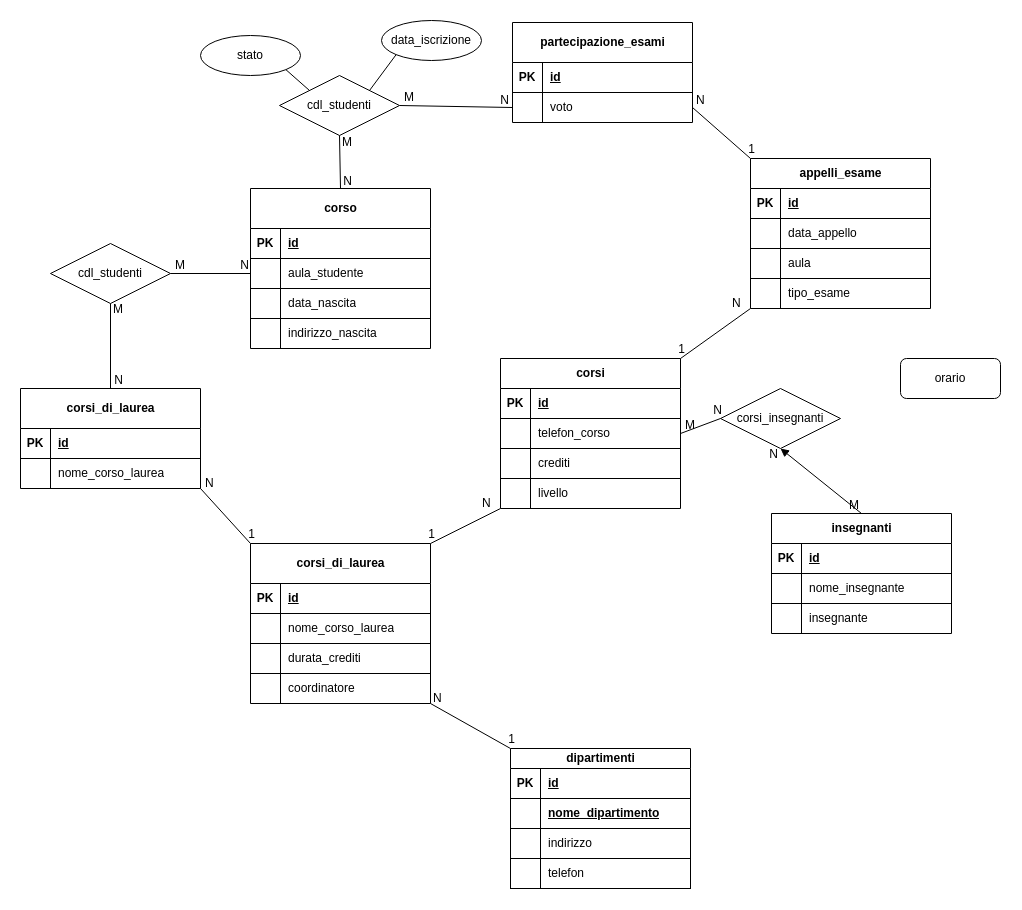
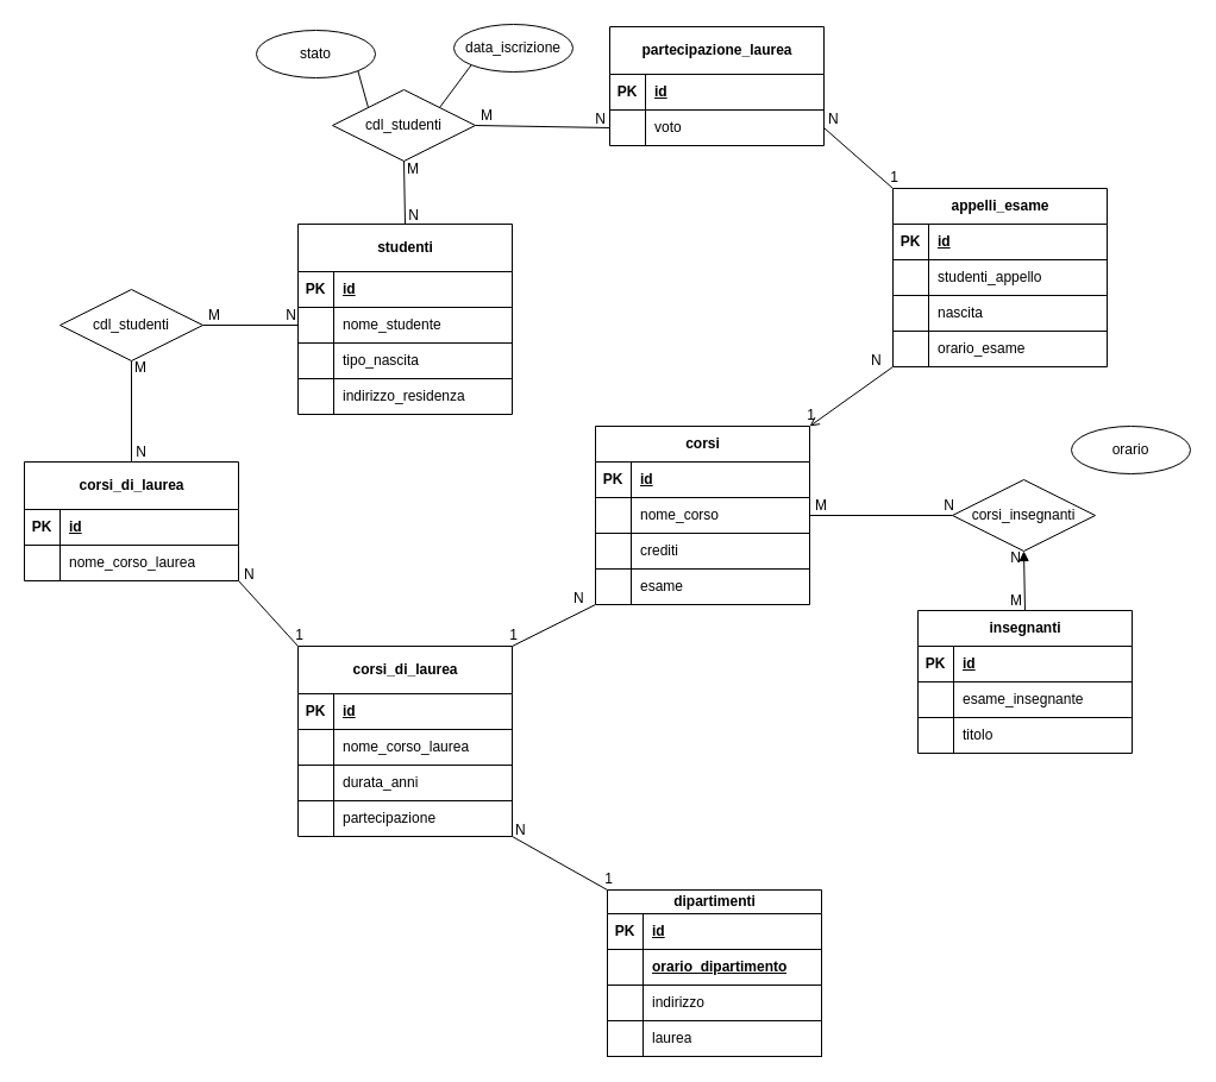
- <mxCell id="112" value="partecipazione_esami" style="shape=table;startSize=40;container=1;collapsible=1;childLayout=tableLayout;fixedRows=1;rowLines=0;fontStyle=1;align=center;resizeLast=1;html=1;" parent="1" vertex="1"><mxGeometry x="512" y="22" width="180" height="100" as="geometry" /></mxCell>
+ <mxCell id="112" value="partecipazione_laurea" style="shape=table;startSize=40;container=1;collapsible=1;childLayout=tableLayout;fixedRows=1;rowLines=0;fontStyle=1;align=center;resizeLast=1;html=1;" parent="1" vertex="1"><mxGeometry x="512" y="22" width="180" height="100" as="geometry" /></mxCell>
- <mxCell id="130" value="stato" style="ellipse;whiteSpace=wrap;html=1;align=center;strokeColor=default;verticalAlign=middle;fontFamily=Helvetica;fontSize=12;fontColor=default;startSize=0;fillColor=none;" vertex="1" parent="1"><mxGeometry x="200" y="35" width="100" height="40" as="geometry" /></mxCell>
+ <mxCell id="130" value="stato" style="ellipse;whiteSpace=wrap;html=1;align=center;strokeColor=default;verticalAlign=middle;fontFamily=Helvetica;fontSize=12;fontColor=default;startSize=0;fillColor=none;" vertex="1" parent="1"><mxGeometry x="215" y="25" width="100" height="40" as="geometry" /></mxCell>
- <mxCell id="90" value="corso" style="shape=table;startSize=40;container=1;collapsible=1;childLayout=tableLayout;fixedRows=1;rowLines=0;fontStyle=1;align=center;resizeLast=1;html=1;" parent="1" vertex="1"><mxGeometry x="250" y="188" width="180" height="160" as="geometry" /></mxCell>
+ <mxCell id="90" value="studenti" style="shape=table;startSize=40;container=1;collapsible=1;childLayout=tableLayout;fixedRows=1;rowLines=0;fontStyle=1;align=center;resizeLast=1;html=1;" parent="1" vertex="1"><mxGeometry x="250" y="188" width="180" height="160" as="geometry" /></mxCell>
- <mxCell id="70" value="data_appello" style="shape=partialRectangle;connectable=0;fillColor=none;top=0;left=0;bottom=0;right=0;align=left;spacingLeft=6;overflow=hidden;whiteSpace=wrap;html=1;" parent="68" vertex="1"><mxGeometry x="30" width="150" height="30" as="geometry"><mxRectangle width="150" height="30" as="alternateBounds" /></mxGeometry></mxCell>
+ <mxCell id="70" value="studenti_appello" style="shape=partialRectangle;connectable=0;fillColor=none;top=0;left=0;bottom=0;right=0;align=left;spacingLeft=6;overflow=hidden;whiteSpace=wrap;html=1;" parent="68" vertex="1"><mxGeometry x="30" width="150" height="30" as="geometry"><mxRectangle width="150" height="30" as="alternateBounds" /></mxGeometry></mxCell>
- <mxCell id="73" value="aula" style="shape=partialRectangle;connectable=0;fillColor=none;top=1;left=0;bottom=0;right=0;align=left;spacingLeft=6;overflow=hidden;whiteSpace=wrap;html=1;" vertex="1" parent="71"><mxGeometry x="30" width="150" height="30" as="geometry"><mxRectangle width="150" height="30" as="alternateBounds" /></mxGeometry></mxCell>
+ <mxCell id="73" value="nascita" style="shape=partialRectangle;connectable=0;fillColor=none;top=1;left=0;bottom=0;right=0;align=left;spacingLeft=6;overflow=hidden;whiteSpace=wrap;html=1;" vertex="1" parent="71"><mxGeometry x="30" width="150" height="30" as="geometry"><mxRectangle width="150" height="30" as="alternateBounds" /></mxGeometry></mxCell>
- <mxCell id="96" value="aula_studente" style="shape=partialRectangle;connectable=0;fillColor=none;top=0;left=0;bottom=0;right=0;align=left;spacingLeft=6;overflow=hidden;whiteSpace=wrap;html=1;" parent="94" vertex="1"><mxGeometry x="30" width="150" height="30" as="geometry"><mxRectangle width="150" height="30" as="alternateBounds" /></mxGeometry></mxCell>
+ <mxCell id="96" value="nome_studente" style="shape=partialRectangle;connectable=0;fillColor=none;top=0;left=0;bottom=0;right=0;align=left;spacingLeft=6;overflow=hidden;whiteSpace=wrap;html=1;" parent="94" vertex="1"><mxGeometry x="30" width="150" height="30" as="geometry"><mxRectangle width="150" height="30" as="alternateBounds" /></mxGeometry></mxCell>
- <mxCell id="76" value="tipo_esame" style="shape=partialRectangle;connectable=0;fillColor=none;top=1;left=0;bottom=0;right=0;align=left;spacingLeft=6;overflow=hidden;whiteSpace=wrap;html=1;" vertex="1" parent="74"><mxGeometry x="30" width="150" height="30" as="geometry"><mxRectangle width="150" height="30" as="alternateBounds" /></mxGeometry></mxCell>
+ <mxCell id="76" value="orario_esame" style="shape=partialRectangle;connectable=0;fillColor=none;top=1;left=0;bottom=0;right=0;align=left;spacingLeft=6;overflow=hidden;whiteSpace=wrap;html=1;" vertex="1" parent="74"><mxGeometry x="30" width="150" height="30" as="geometry"><mxRectangle width="150" height="30" as="alternateBounds" /></mxGeometry></mxCell>
- <mxCell id="99" value="data_nascita" style="shape=partialRectangle;connectable=0;fillColor=none;top=1;left=0;bottom=0;right=0;align=left;spacingLeft=6;overflow=hidden;whiteSpace=wrap;html=1;" vertex="1" parent="97"><mxGeometry x="30" width="150" height="30" as="geometry"><mxRectangle width="150" height="30" as="alternateBounds" /></mxGeometry></mxCell>
+ <mxCell id="99" value="tipo_nascita" style="shape=partialRectangle;connectable=0;fillColor=none;top=1;left=0;bottom=0;right=0;align=left;spacingLeft=6;overflow=hidden;whiteSpace=wrap;html=1;" vertex="1" parent="97"><mxGeometry x="30" width="150" height="30" as="geometry"><mxRectangle width="150" height="30" as="alternateBounds" /></mxGeometry></mxCell>
- <mxCell id="102" value="indirizzo_nascita" style="shape=partialRectangle;connectable=0;fillColor=none;top=1;left=0;bottom=0;right=0;align=left;spacingLeft=6;overflow=hidden;whiteSpace=wrap;html=1;" vertex="1" parent="100"><mxGeometry x="30" width="150" height="30" as="geometry"><mxRectangle width="150" height="30" as="alternateBounds" /></mxGeometry></mxCell>
+ <mxCell id="102" value="indirizzo_residenza" style="shape=partialRectangle;connectable=0;fillColor=none;top=1;left=0;bottom=0;right=0;align=left;spacingLeft=6;overflow=hidden;whiteSpace=wrap;html=1;" vertex="1" parent="100"><mxGeometry x="30" width="150" height="30" as="geometry"><mxRectangle width="150" height="30" as="alternateBounds" /></mxGeometry></mxCell>
- <mxCell id="77" value="" style="endArrow=none;html=1;rounded=0;entryX=1;entryY=0;entryDx=0;entryDy=0;exitX=0;exitY=1;exitDx=0;exitDy=0;" parent="1" source="64" target="31" edge="1"><mxGeometry relative="1" as="geometry"><mxPoint x="760" y="333" as="sourcePoint" /><mxPoint x="690" y="378" as="targetPoint" /></mxGeometry></mxCell>
+ <mxCell id="77" value="" style="endArrow=open;html=1;rounded=0;entryX=1;entryY=0;entryDx=0;entryDy=0;exitX=0;exitY=1;exitDx=0;exitDy=0;" parent="1" source="64" target="31" edge="1"><mxGeometry relative="1" as="geometry"><mxPoint x="760" y="333" as="sourcePoint" /><mxPoint x="690" y="378" as="targetPoint" /></mxGeometry></mxCell>
- <mxCell id="129" value="orario" style="whiteSpace=wrap;html=1;align=center;strokeColor=default;verticalAlign=middle;fontFamily=Helvetica;fontSize=12;fontColor=default;startSize=0;fillColor=none;rounded=1;" vertex="1" parent="1"><mxGeometry x="900" y="358" width="100" height="40" as="geometry" /></mxCell>
+ <mxCell id="129" value="orario" style="ellipse;whiteSpace=wrap;html=1;align=center;strokeColor=default;verticalAlign=middle;fontFamily=Helvetica;fontSize=12;fontColor=default;startSize=0;fillColor=none;" vertex="1" parent="1"><mxGeometry x="900" y="358" width="100" height="40" as="geometry" /></mxCell>
- <mxCell id="57" value="corsi_insegnanti" style="shape=rhombus;perimeter=rhombusPerimeter;whiteSpace=wrap;html=1;align=center;" parent="1" vertex="1"><mxGeometry x="720" y="388" width="120" height="60" as="geometry" /></mxCell>
+ <mxCell id="57" value="corsi_insegnanti" style="shape=rhombus;perimeter=rhombusPerimeter;whiteSpace=wrap;html=1;align=center;" parent="1" vertex="1"><mxGeometry x="800" y="403" width="120" height="60" as="geometry" /></mxCell>
- <mxCell id="37" value="telefon_corso" style="shape=partialRectangle;connectable=0;fillColor=none;top=0;left=0;bottom=0;right=0;align=left;spacingLeft=6;overflow=hidden;whiteSpace=wrap;html=1;" parent="35" vertex="1"><mxGeometry x="30" width="150" height="30" as="geometry"><mxRectangle width="150" height="30" as="alternateBounds" /></mxGeometry></mxCell>
+ <mxCell id="37" value="nome_corso" style="shape=partialRectangle;connectable=0;fillColor=none;top=0;left=0;bottom=0;right=0;align=left;spacingLeft=6;overflow=hidden;whiteSpace=wrap;html=1;" parent="35" vertex="1"><mxGeometry x="30" width="150" height="30" as="geometry"><mxRectangle width="150" height="30" as="alternateBounds" /></mxGeometry></mxCell>
- <mxCell id="43" value="livello" style="shape=partialRectangle;connectable=0;fillColor=none;top=1;left=0;bottom=0;right=0;align=left;spacingLeft=6;overflow=hidden;whiteSpace=wrap;html=1;" vertex="1" parent="41"><mxGeometry x="30" width="150" height="30" as="geometry"><mxRectangle width="150" height="30" as="alternateBounds" /></mxGeometry></mxCell>
+ <mxCell id="43" value="esame" style="shape=partialRectangle;connectable=0;fillColor=none;top=1;left=0;bottom=0;right=0;align=left;spacingLeft=6;overflow=hidden;whiteSpace=wrap;html=1;" vertex="1" parent="41"><mxGeometry x="30" width="150" height="30" as="geometry"><mxRectangle width="150" height="30" as="alternateBounds" /></mxGeometry></mxCell>
- <mxCell id="53" value="nome_insegnante" style="shape=partialRectangle;connectable=0;fillColor=none;top=0;left=0;bottom=0;right=0;align=left;spacingLeft=6;overflow=hidden;whiteSpace=wrap;html=1;" parent="51" vertex="1"><mxGeometry x="30" width="150" height="30" as="geometry"><mxRectangle width="150" height="30" as="alternateBounds" /></mxGeometry></mxCell>
+ <mxCell id="53" value="esame_insegnante" style="shape=partialRectangle;connectable=0;fillColor=none;top=0;left=0;bottom=0;right=0;align=left;spacingLeft=6;overflow=hidden;whiteSpace=wrap;html=1;" parent="51" vertex="1"><mxGeometry x="30" width="150" height="30" as="geometry"><mxRectangle width="150" height="30" as="alternateBounds" /></mxGeometry></mxCell>
- <mxCell id="56" value="insegnante" style="shape=partialRectangle;connectable=0;fillColor=none;top=1;left=0;bottom=0;right=0;align=left;spacingLeft=6;overflow=hidden;whiteSpace=wrap;html=1;" vertex="1" parent="54"><mxGeometry x="30" width="150" height="30" as="geometry"><mxRectangle width="150" height="30" as="alternateBounds" /></mxGeometry></mxCell>
+ <mxCell id="56" value="titolo" style="shape=partialRectangle;connectable=0;fillColor=none;top=1;left=0;bottom=0;right=0;align=left;spacingLeft=6;overflow=hidden;whiteSpace=wrap;html=1;" vertex="1" parent="54"><mxGeometry x="30" width="150" height="30" as="geometry"><mxRectangle width="150" height="30" as="alternateBounds" /></mxGeometry></mxCell>
- <mxCell id="24" value="durata_crediti" style="shape=partialRectangle;connectable=0;fillColor=none;top=1;left=0;bottom=0;right=0;align=left;spacingLeft=6;overflow=hidden;whiteSpace=wrap;html=1;" vertex="1" parent="22"><mxGeometry x="30" width="150" height="30" as="geometry"><mxRectangle width="150" height="30" as="alternateBounds" /></mxGeometry></mxCell>
+ <mxCell id="24" value="durata_anni" style="shape=partialRectangle;connectable=0;fillColor=none;top=1;left=0;bottom=0;right=0;align=left;spacingLeft=6;overflow=hidden;whiteSpace=wrap;html=1;" vertex="1" parent="22"><mxGeometry x="30" width="150" height="30" as="geometry"><mxRectangle width="150" height="30" as="alternateBounds" /></mxGeometry></mxCell>
- <mxCell id="27" value="coordinatore" style="shape=partialRectangle;connectable=0;fillColor=none;top=1;left=0;bottom=0;right=0;align=left;spacingLeft=6;overflow=hidden;whiteSpace=wrap;html=1;" vertex="1" parent="25"><mxGeometry x="30" width="150" height="30" as="geometry"><mxRectangle width="150" height="30" as="alternateBounds" /></mxGeometry></mxCell>
+ <mxCell id="27" value="partecipazione" style="shape=partialRectangle;connectable=0;fillColor=none;top=1;left=0;bottom=0;right=0;align=left;spacingLeft=6;overflow=hidden;whiteSpace=wrap;html=1;" vertex="1" parent="25"><mxGeometry x="30" width="150" height="30" as="geometry"><mxRectangle width="150" height="30" as="alternateBounds" /></mxGeometry></mxCell>
- <mxCell id="8" value="nome_dipartimento" style="shape=partialRectangle;connectable=0;fillColor=none;top=0;left=0;bottom=0;right=0;align=left;spacingLeft=6;fontStyle=5;overflow=hidden;whiteSpace=wrap;html=1;" parent="6" vertex="1"><mxGeometry x="30" width="150" height="30" as="geometry"><mxRectangle width="150" height="30" as="alternateBounds" /></mxGeometry></mxCell>
+ <mxCell id="8" value="orario_dipartimento" style="shape=partialRectangle;connectable=0;fillColor=none;top=0;left=0;bottom=0;right=0;align=left;spacingLeft=6;fontStyle=5;overflow=hidden;whiteSpace=wrap;html=1;" parent="6" vertex="1"><mxGeometry x="30" width="150" height="30" as="geometry"><mxRectangle width="150" height="30" as="alternateBounds" /></mxGeometry></mxCell>
- <mxCell id="14" value="telefon" style="shape=partialRectangle;connectable=0;fillColor=none;top=1;left=0;bottom=0;right=0;align=left;spacingLeft=6;overflow=hidden;whiteSpace=wrap;html=1;perimeterSpacing=12;strokeColor=default;strokeWidth=26;opacity=0;" vertex="1" parent="12"><mxGeometry x="30" width="150" height="30" as="geometry"><mxRectangle width="150" height="30" as="alternateBounds" /></mxGeometry></mxCell>
+ <mxCell id="14" value="laurea" style="shape=partialRectangle;connectable=0;fillColor=none;top=1;left=0;bottom=0;right=0;align=left;spacingLeft=6;overflow=hidden;whiteSpace=wrap;html=1;perimeterSpacing=12;strokeColor=default;strokeWidth=26;opacity=0;" vertex="1" parent="12"><mxGeometry x="30" width="150" height="30" as="geometry"><mxRectangle width="150" height="30" as="alternateBounds" /></mxGeometry></mxCell>
